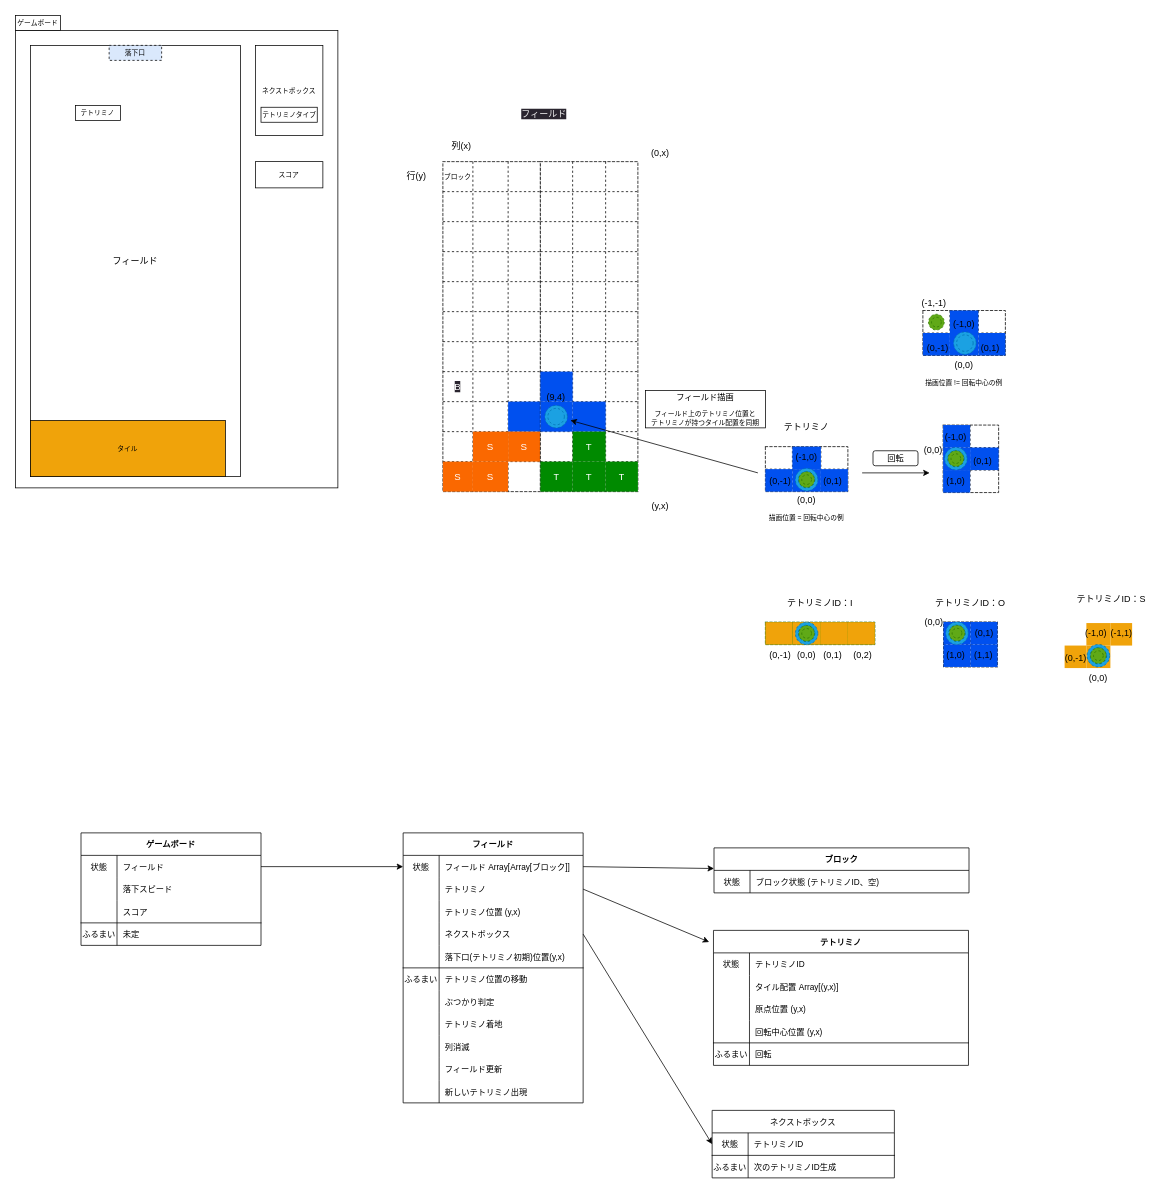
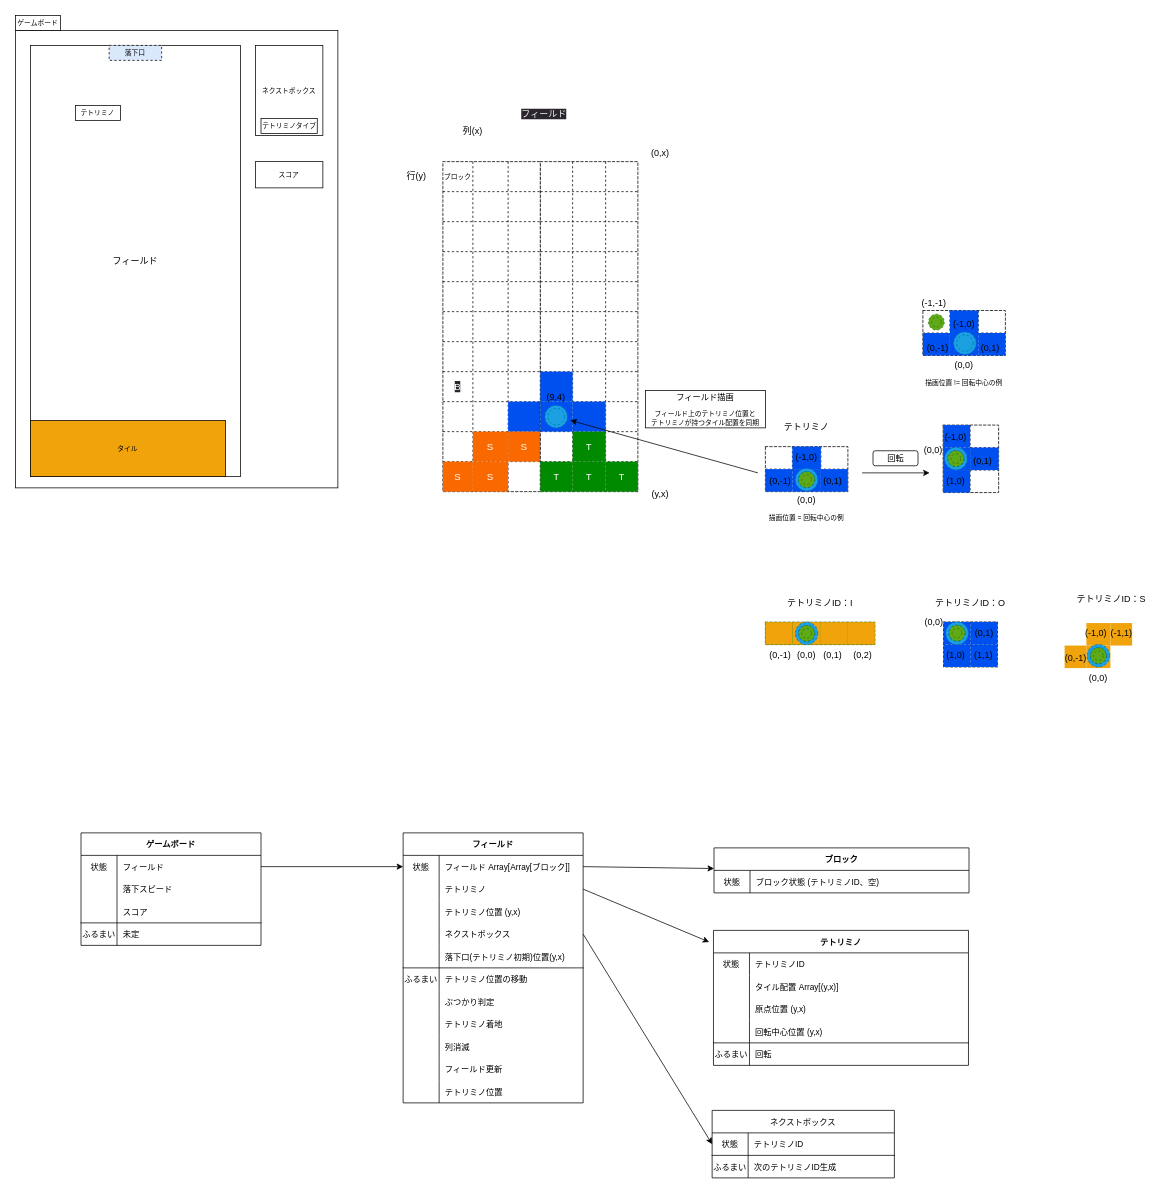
- <mxCell id="7" value="テトリミノタイプ" style="rounded=0;whiteSpace=wrap;html=1;fontSize=9;" parent="1" vertex="1"><mxGeometry x="347.5" y="142.5" width="75" height="20" as="geometry" /></mxCell>
+ <mxCell id="7" value="テトリミノタイプ" style="rounded=0;whiteSpace=wrap;html=1;fontSize=9;" parent="1" vertex="1"><mxGeometry x="347.5" y="157.5" width="75" height="20" as="geometry" /></mxCell>
- <mxCell id="56" value="&lt;span style=&quot;font-size: 12px;&quot;&gt;列(x)&lt;/span&gt;" style="text;whiteSpace=wrap;html=1;fontSize=9;align=center;" parent="1" vertex="1"><mxGeometry x="600" y="180" width="30" height="25" as="geometry" /></mxCell>
+ <mxCell id="56" value="&lt;span style=&quot;font-size: 12px;&quot;&gt;列(x)&lt;/span&gt;" style="text;whiteSpace=wrap;html=1;fontSize=9;align=center;" parent="1" vertex="1"><mxGeometry x="615" y="160" width="30" height="25" as="geometry" /></mxCell>
- <mxCell id="116" value="&lt;span style=&quot;font-size: 12px;&quot;&gt;(y,x)&lt;/span&gt;" style="text;whiteSpace=wrap;html=1;fontSize=9;align=center;" parent="1" vertex="1"><mxGeometry x="860" y="660" width="40" height="25" as="geometry" /></mxCell>
+ <mxCell id="116" value="&lt;span style=&quot;font-size: 12px;&quot;&gt;(y,x)&lt;/span&gt;" style="text;whiteSpace=wrap;html=1;fontSize=9;align=center;" parent="1" vertex="1"><mxGeometry x="860" y="645" width="40" height="25" as="geometry" /></mxCell>
- <mxCell id="191" value="新しいテトリミノ出現" style="shape=partialRectangle;connectable=0;fillColor=none;top=0;left=0;bottom=0;right=0;align=left;spacingLeft=6;overflow=hidden;strokeColor=default;strokeWidth=1;fontSize=11;" parent="189" vertex="1"><mxGeometry x="48" width="192" height="30" as="geometry"><mxRectangle width="192" height="30" as="alternateBounds" /></mxGeometry></mxCell>
+ <mxCell id="191" value="テトリミノ位置" style="shape=partialRectangle;connectable=0;fillColor=none;top=0;left=0;bottom=0;right=0;align=left;spacingLeft=6;overflow=hidden;strokeColor=default;strokeWidth=1;fontSize=11;" parent="189" vertex="1"><mxGeometry x="48" width="192" height="30" as="geometry"><mxRectangle width="192" height="30" as="alternateBounds" /></mxGeometry></mxCell>
